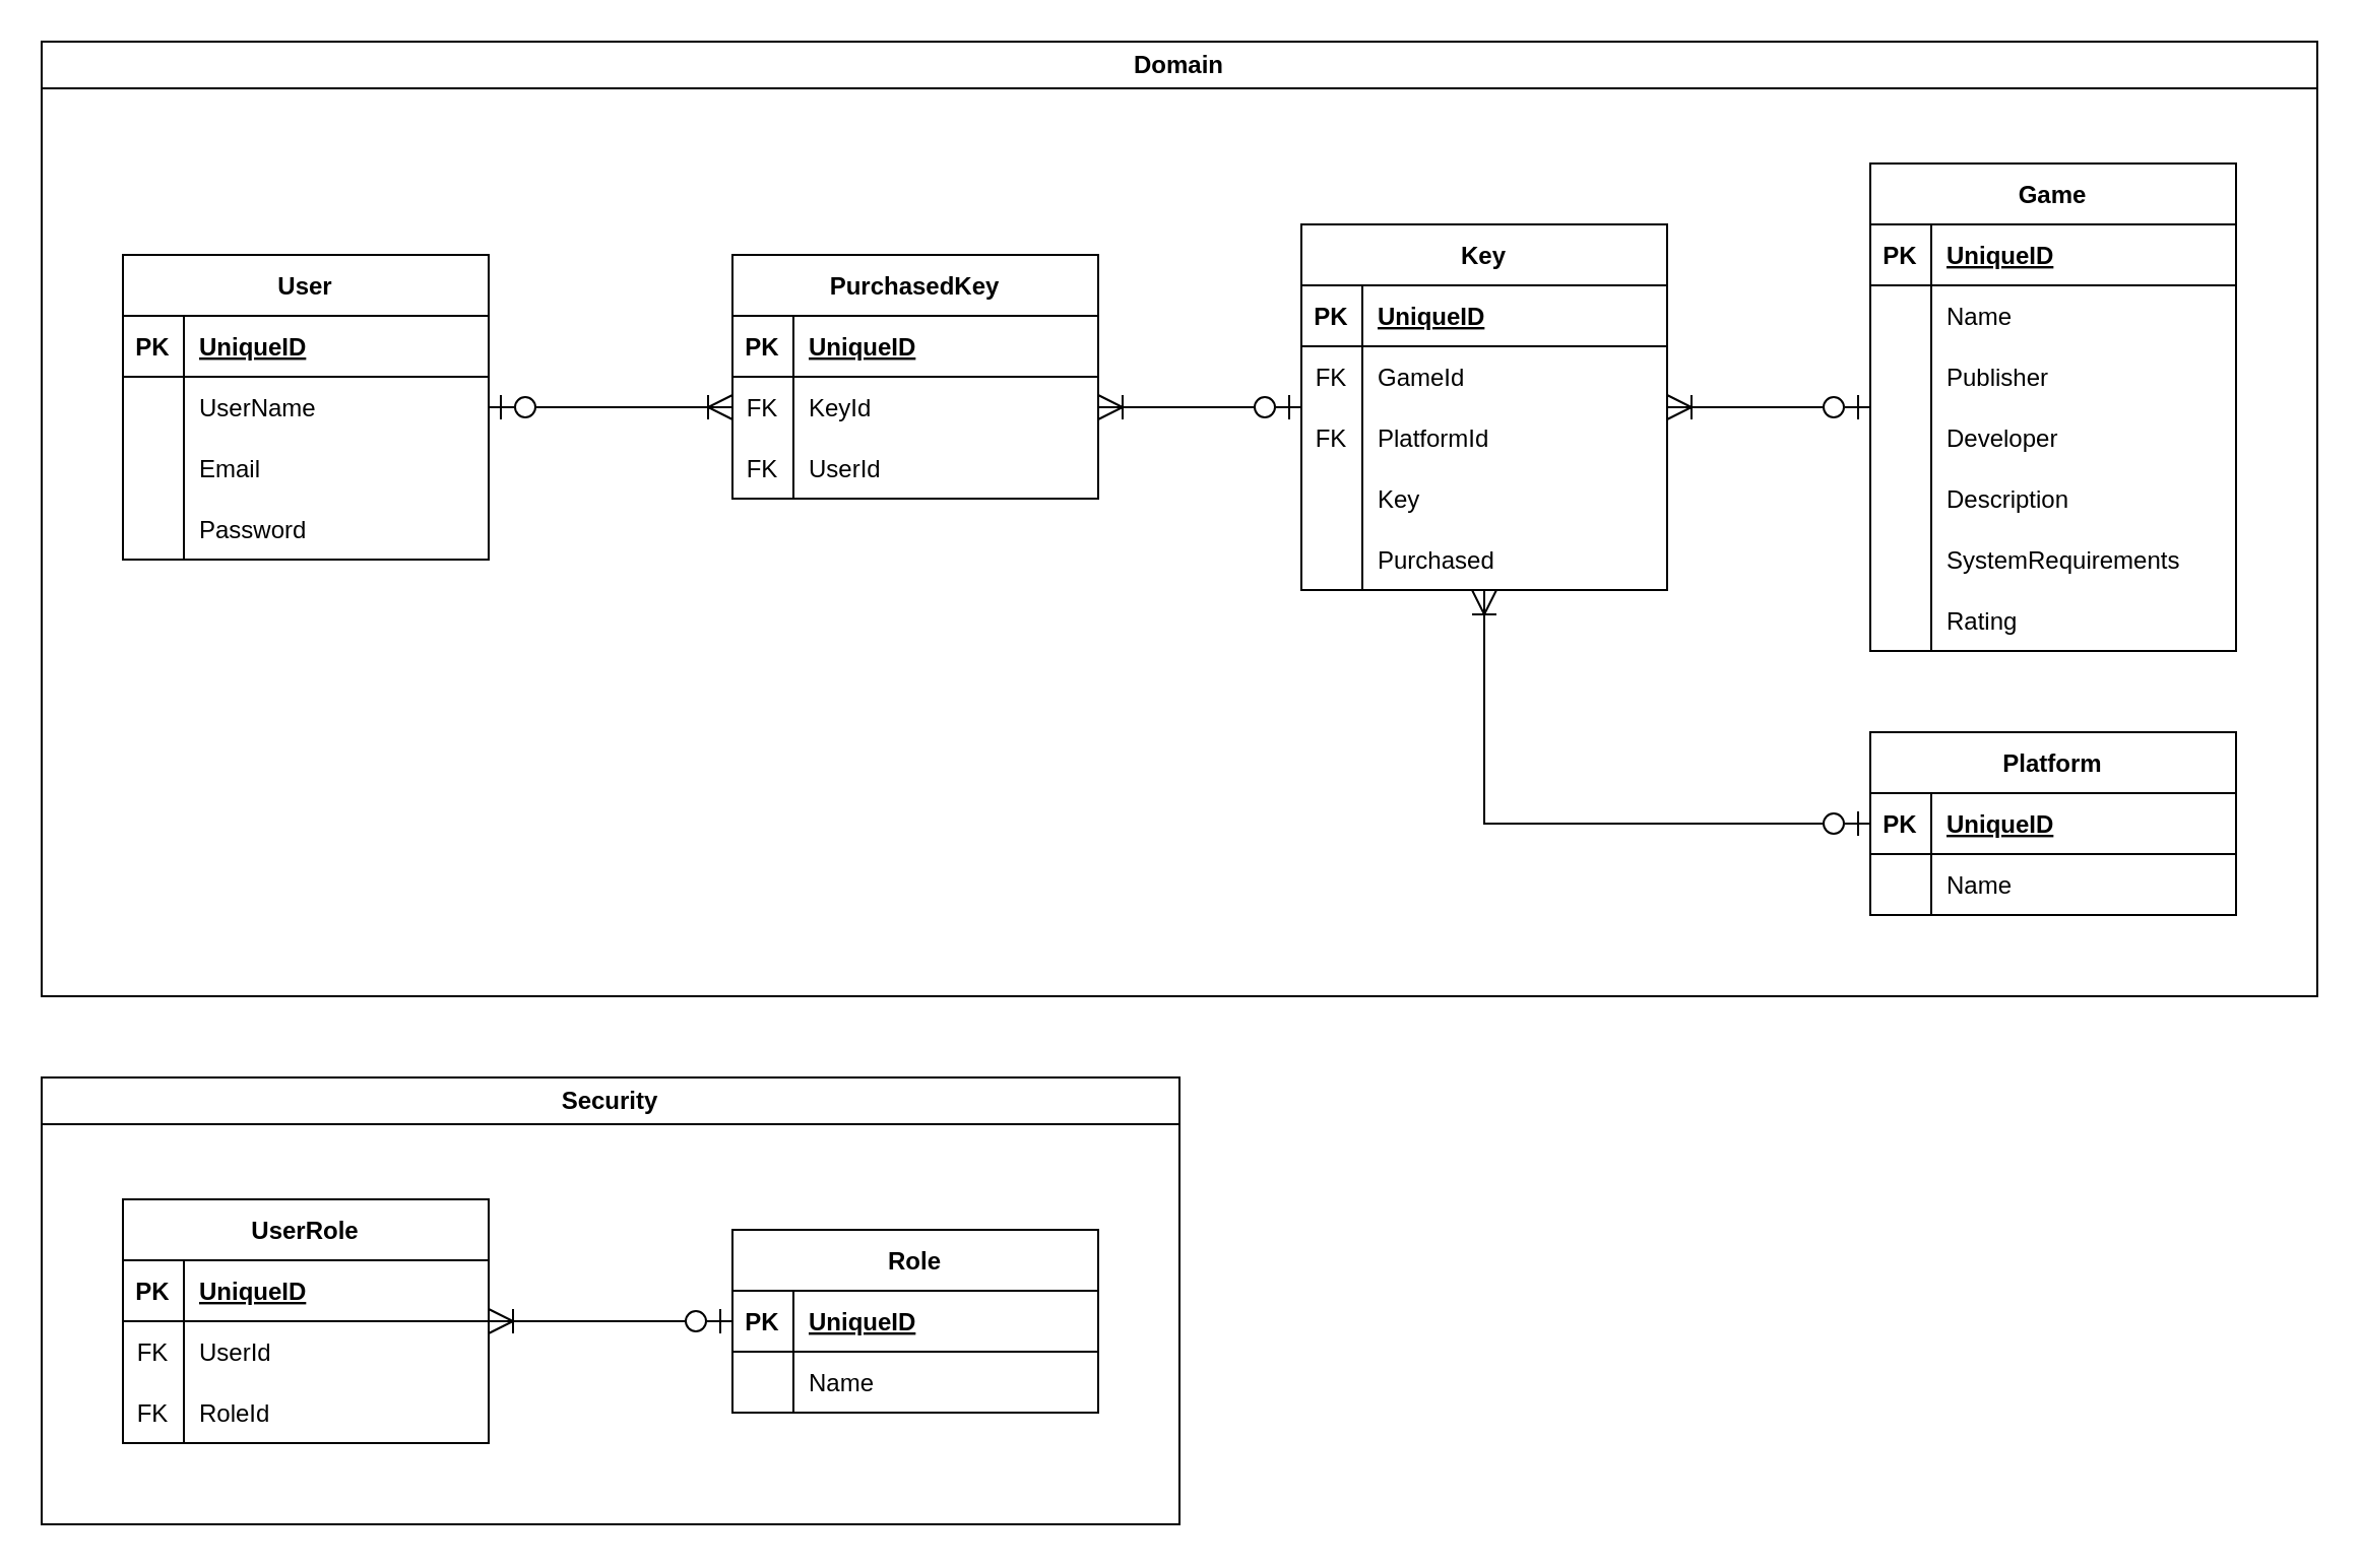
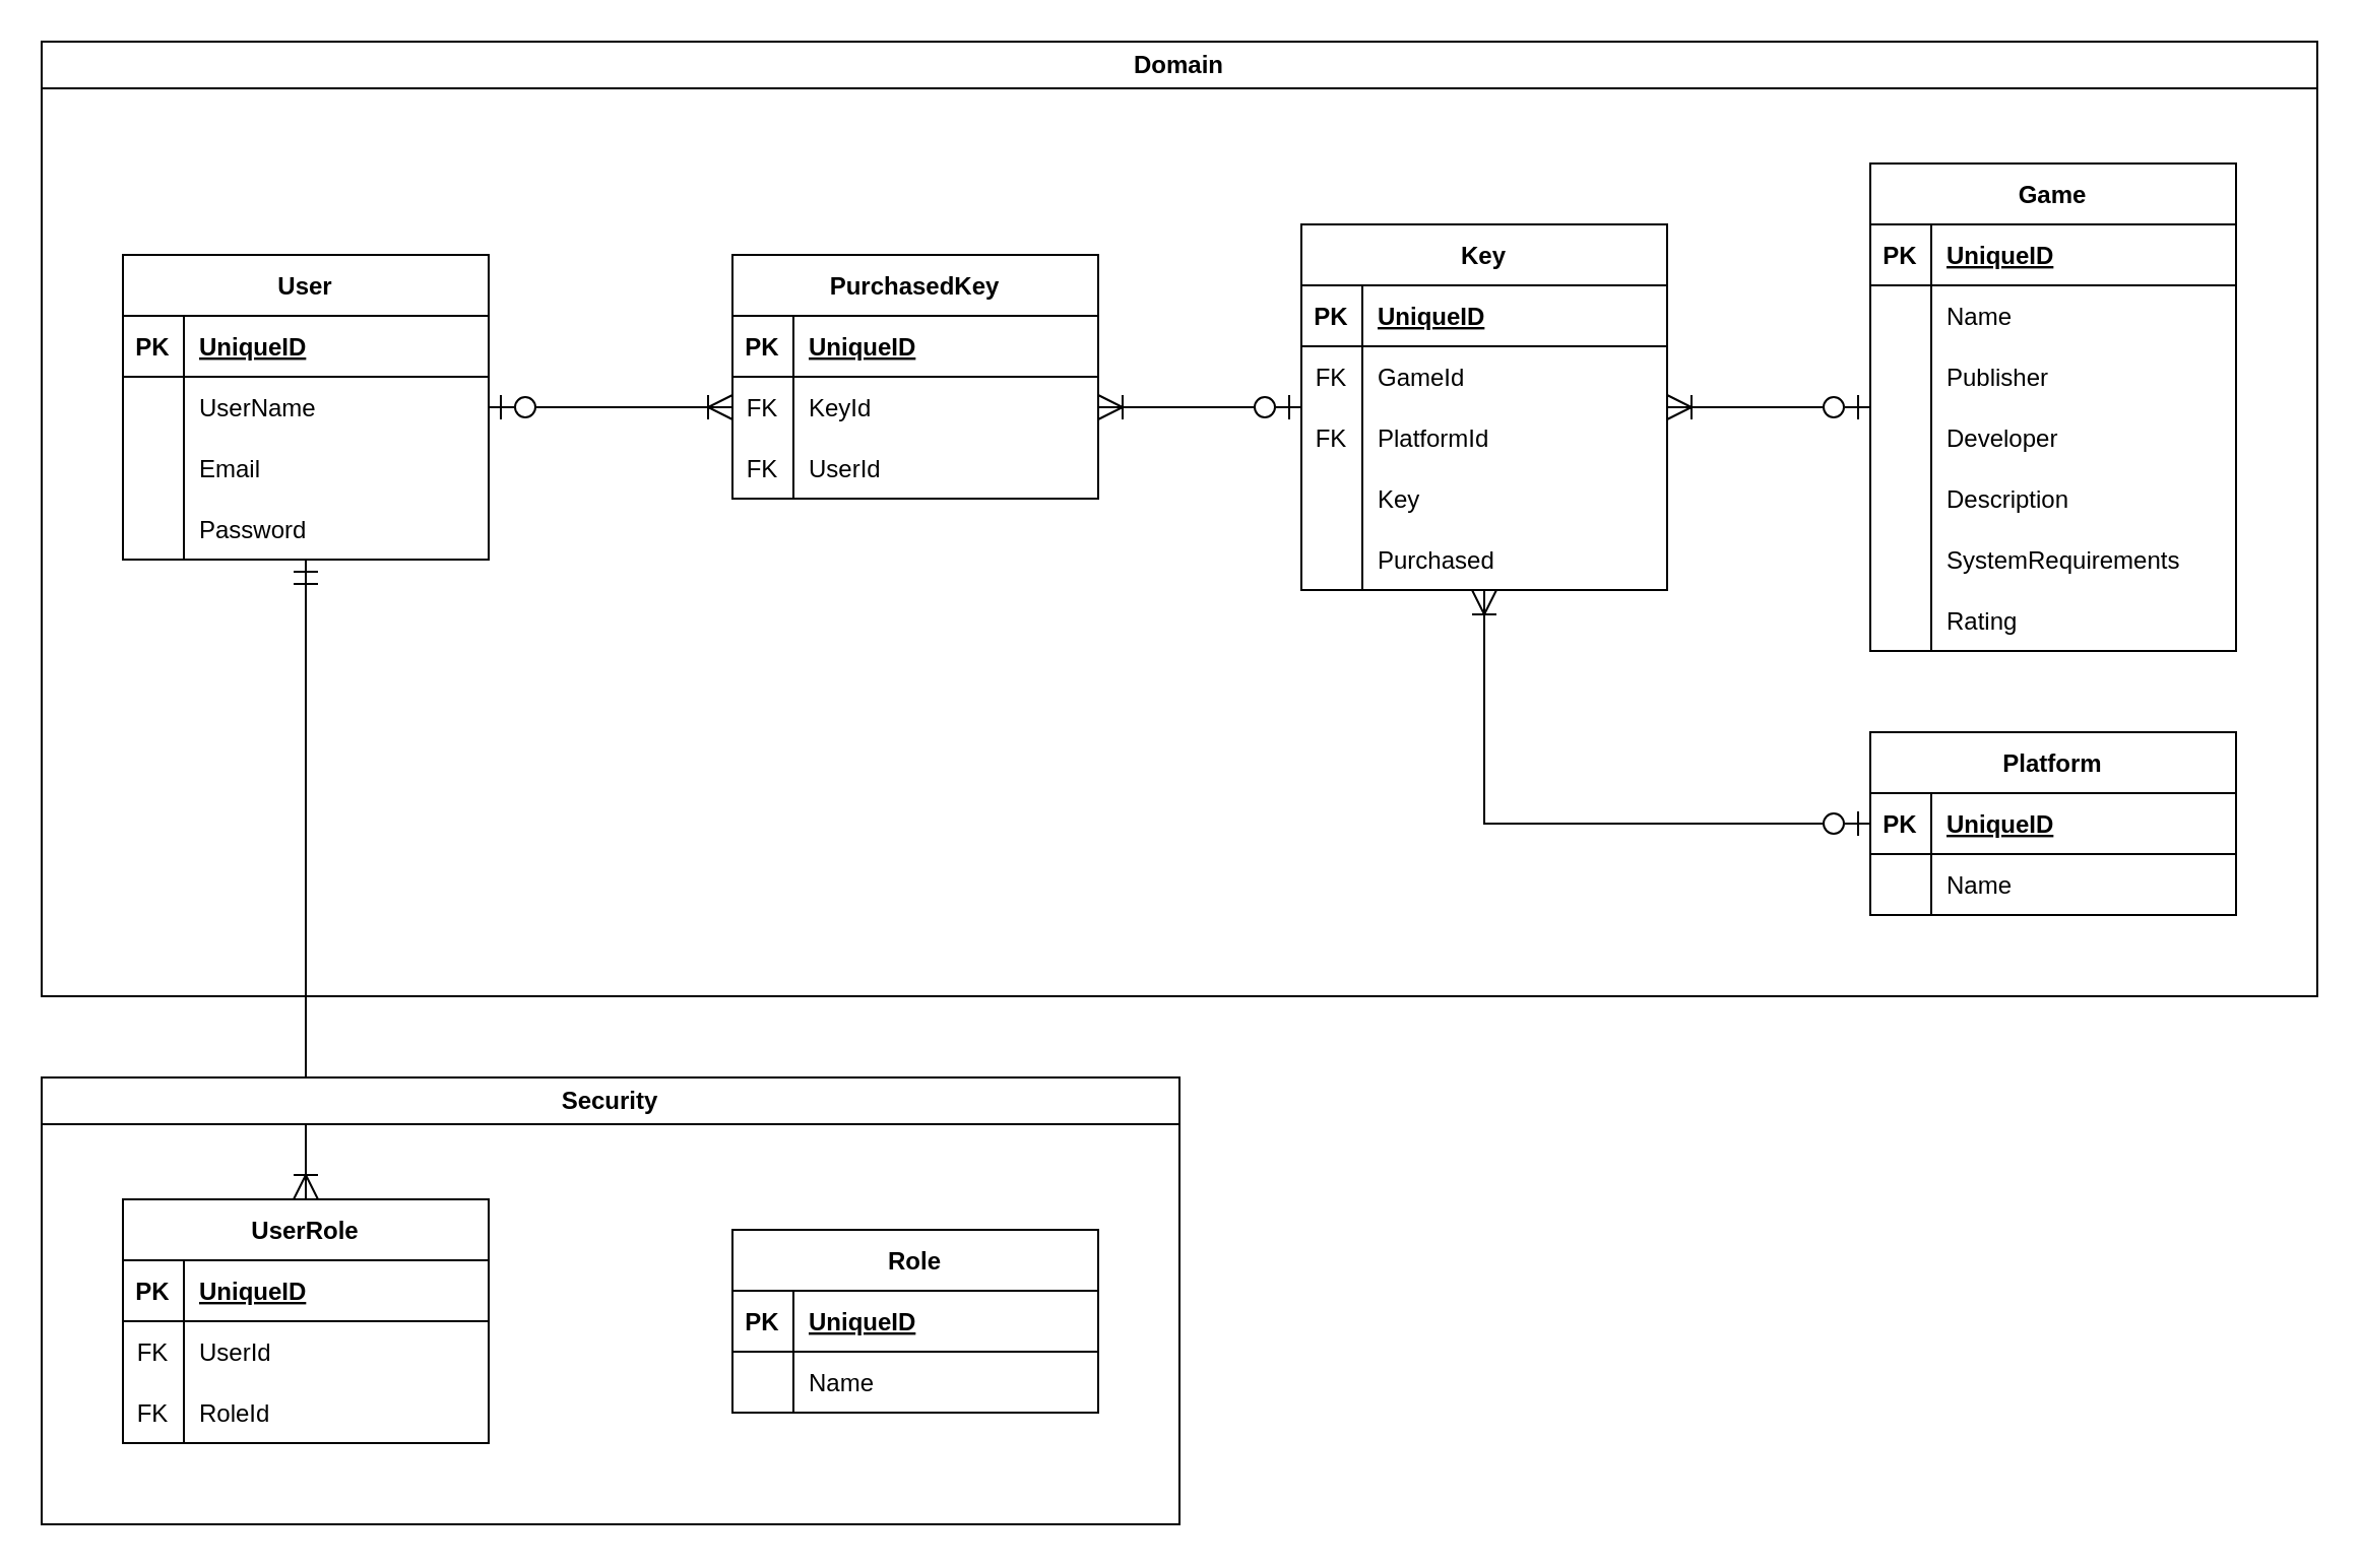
+ <mxCell id="2" style="edgeStyle=orthogonalEdgeStyle;rounded=0;orthogonalLoop=1;jettySize=auto;html=1;strokeWidth=1;startArrow=ERoneToMany;startFill=0;endArrow=ERmandOne;endFill=0;startSize=10;endSize=10;" edge="1" parent="1" source="77" target="4"><mxGeometry relative="1" as="geometry" /></mxCell>
- <mxCell id="94" style="edgeStyle=orthogonalEdgeStyle;rounded=0;orthogonalLoop=1;jettySize=auto;html=1;strokeWidth=1;startArrow=ERoneToMany;startFill=0;endArrow=ERzeroToOne;endFill=0;startSize=10;endSize=10;" edge="1" parent="76" source="77" target="87"><mxGeometry relative="1" as="geometry" /></mxCell>
